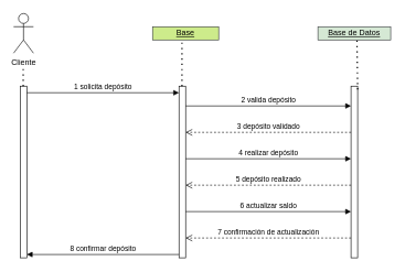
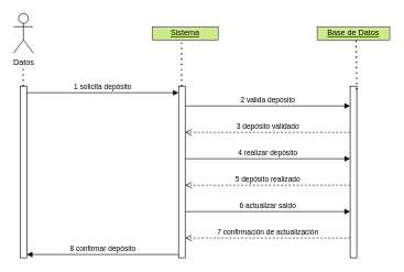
- <mxCell id="2" value="&lt;u&gt;Base&lt;/u&gt;" style="html=1;whiteSpace=wrap;fillColor=#cdeb8b;strokeColor=#36393d;" vertex="1" parent="1"><mxGeometry x="230" y="40" width="100" height="20" as="geometry" /></mxCell>
+ <mxCell id="2" value="&lt;u&gt;Sistema&lt;/u&gt;" style="html=1;whiteSpace=wrap;fillColor=#cdeb8b;strokeColor=#36393d;" vertex="1" parent="1"><mxGeometry x="230" y="40" width="100" height="20" as="geometry" /></mxCell>
- <mxCell id="3" value="&lt;u&gt;Base de Datos&lt;/u&gt;" style="html=1;whiteSpace=wrap;fillColor=#d5e8d4;strokeColor=#36393d;" vertex="1" parent="1"><mxGeometry x="480" y="40" width="110" height="20" as="geometry" /></mxCell>
+ <mxCell id="3" value="&lt;u&gt;Base de Datos&lt;/u&gt;" style="html=1;whiteSpace=wrap;fillColor=#cdeb8b;strokeColor=#36393d;" vertex="1" parent="1"><mxGeometry x="480" y="40" width="110" height="20" as="geometry" /></mxCell>
- <mxCell id="4" value="Cliente" style="shape=umlActor;verticalLabelPosition=bottom;verticalAlign=top;html=1;outlineConnect=0;" vertex="1" parent="1"><mxGeometry x="20" y="20" width="30" height="60" as="geometry" /></mxCell>
+ <mxCell id="4" value="Datos" style="shape=umlActor;verticalLabelPosition=bottom;verticalAlign=top;html=1;outlineConnect=0;" vertex="1" parent="1"><mxGeometry x="20" y="20" width="30" height="60" as="geometry" /></mxCell>
